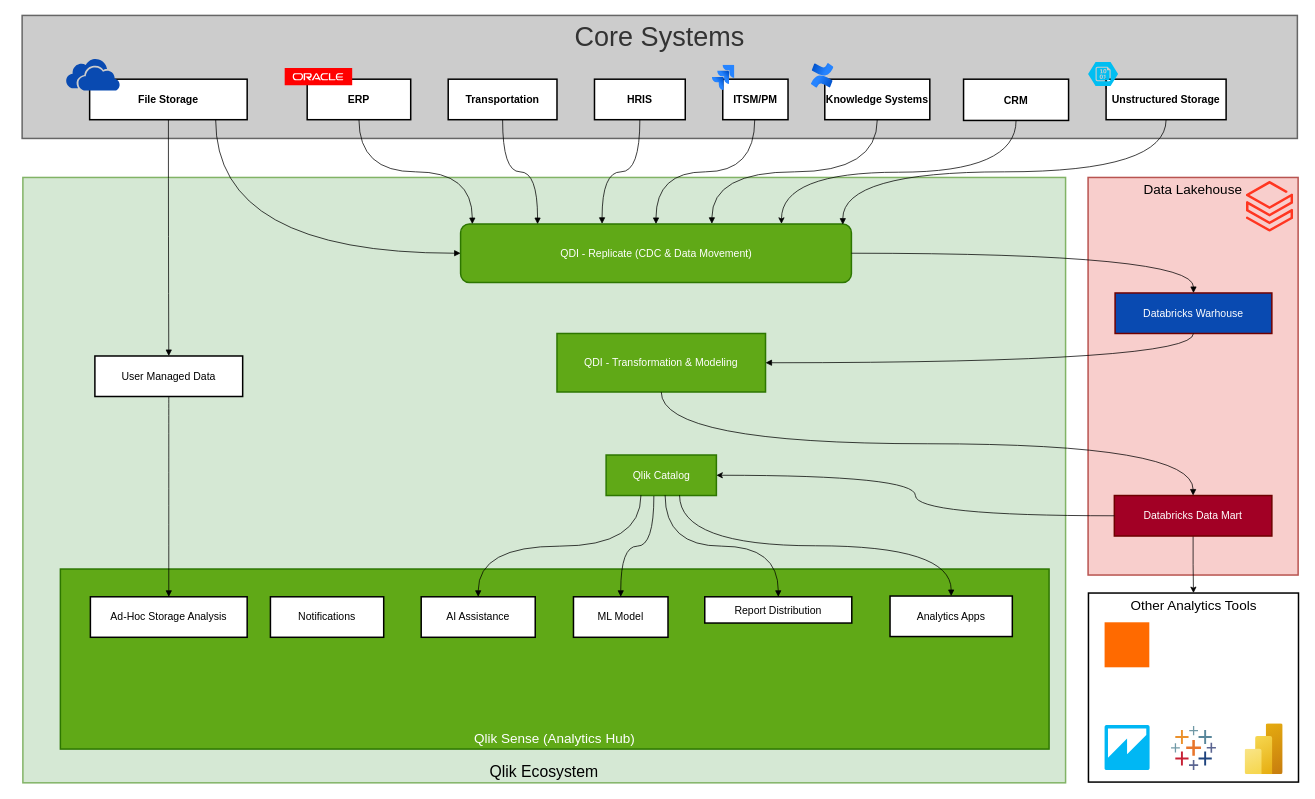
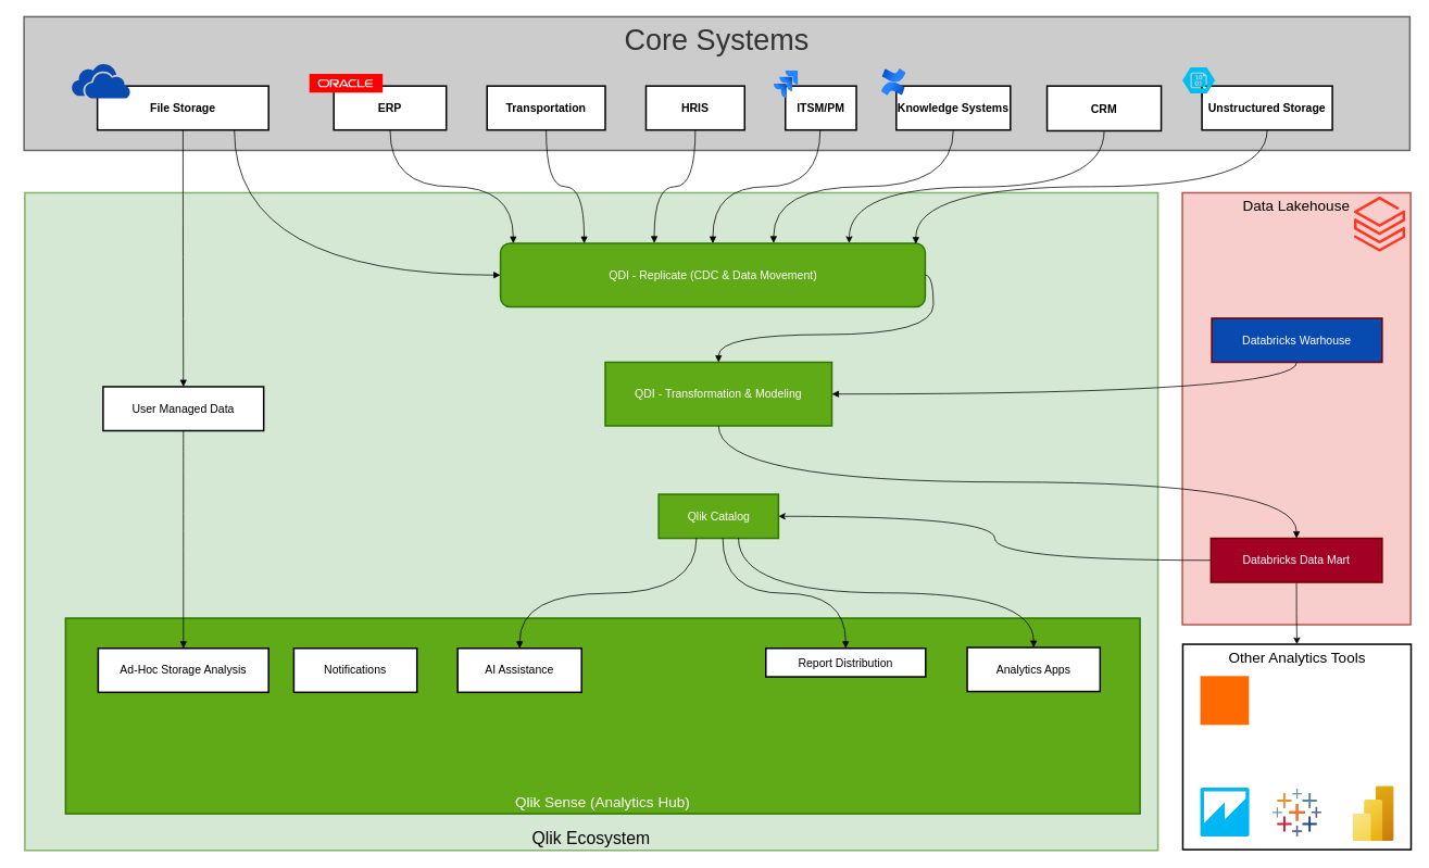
- <mxCell id="30" value="" style="curved=1;startArrow=none;endArrow=block;entryX=0.5;entryY=0;rounded=0;exitX=1;exitY=0.5;exitDx=0;exitDy=0;edgeStyle=orthogonalEdgeStyle;entryDx=0;entryDy=0;" edge="1" parent="1" source="15" target="12"><mxGeometry relative="1" as="geometry" /></mxCell>
+ <mxCell id="30" value="" style="curved=1;startArrow=none;endArrow=block;rounded=0;exitX=1;exitY=0.5;exitDx=0;exitDy=0;edgeStyle=orthogonalEdgeStyle;" edge="1" parent="1" source="15" target="17"><mxGeometry relative="1" as="geometry" /></mxCell>
- <mxCell id="34" value="" style="curved=1;startArrow=none;endArrow=block;exitX=0.433;exitY=1.012;entryX=0.5;entryY=0;rounded=0;edgeStyle=orthogonalEdgeStyle;exitDx=0;exitDy=0;exitPerimeter=0;" edge="1" parent="1" source="18" target="21"><mxGeometry relative="1" as="geometry" /></mxCell>
- <mxCell id="21" value="ML Model" style="whiteSpace=wrap;strokeWidth=2;fontSize=14;" vertex="1" parent="1"><mxGeometry x="764" y="795" width="126" height="54" as="geometry" /></mxCell>
